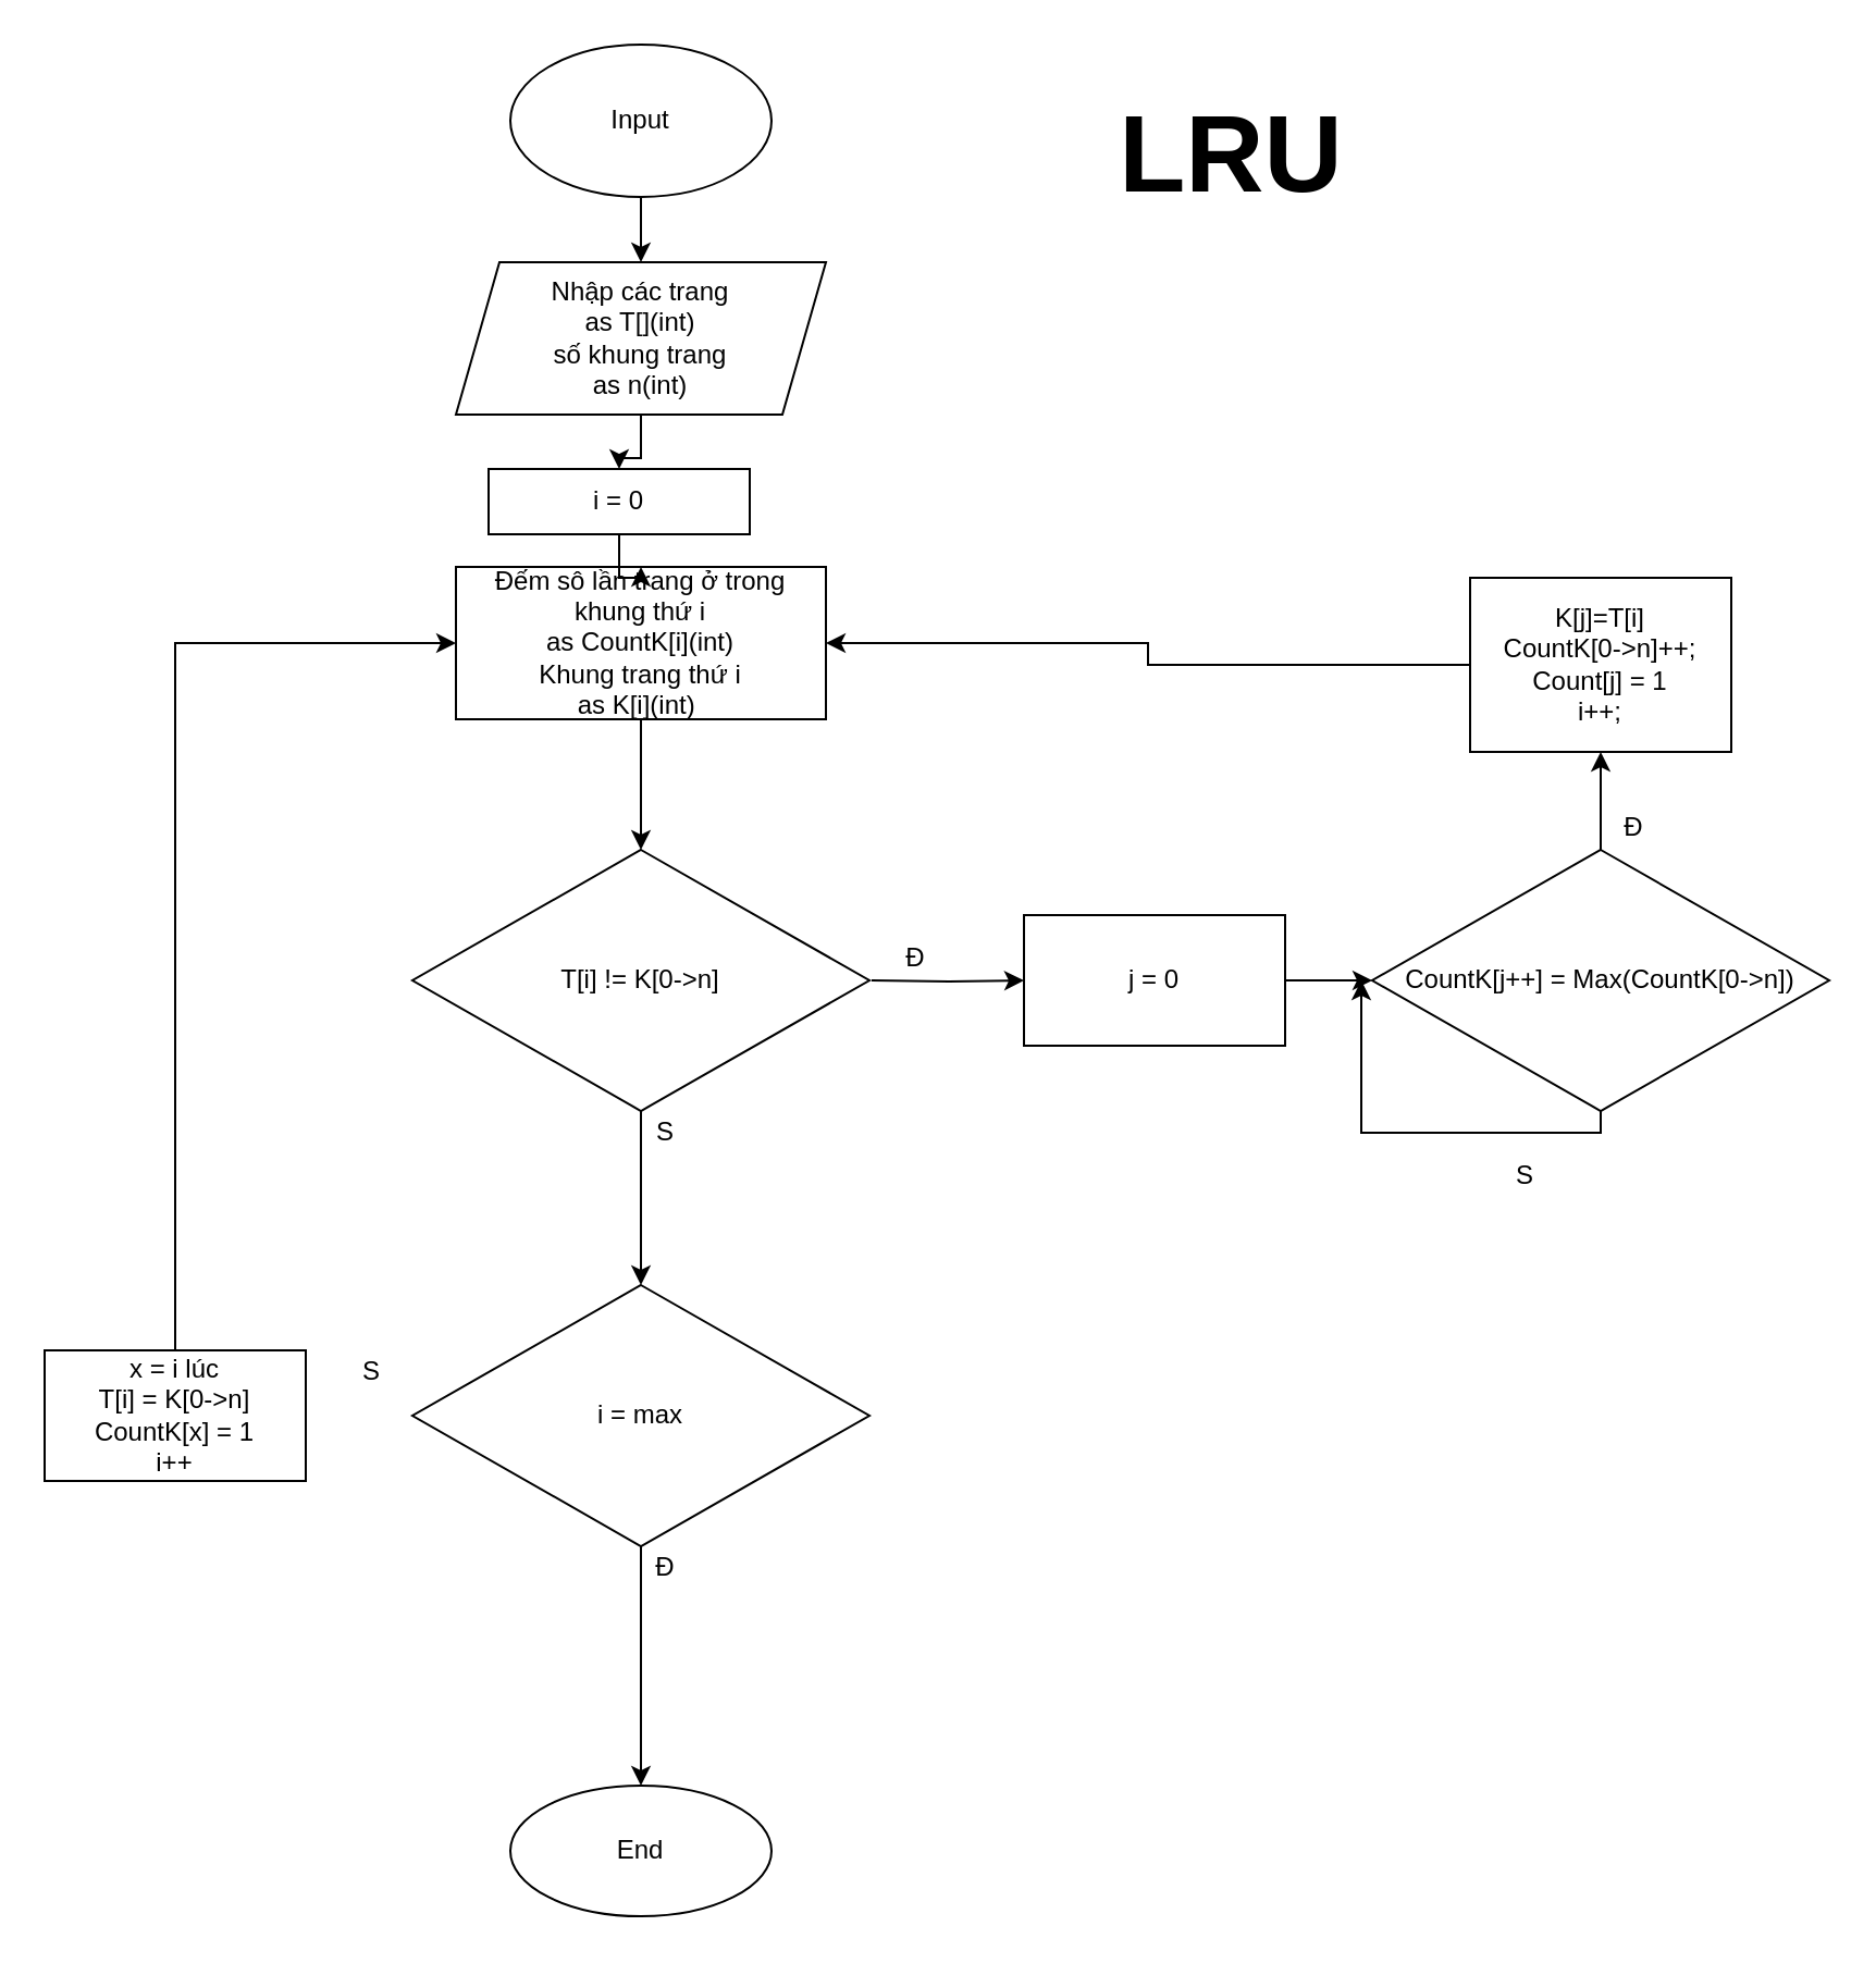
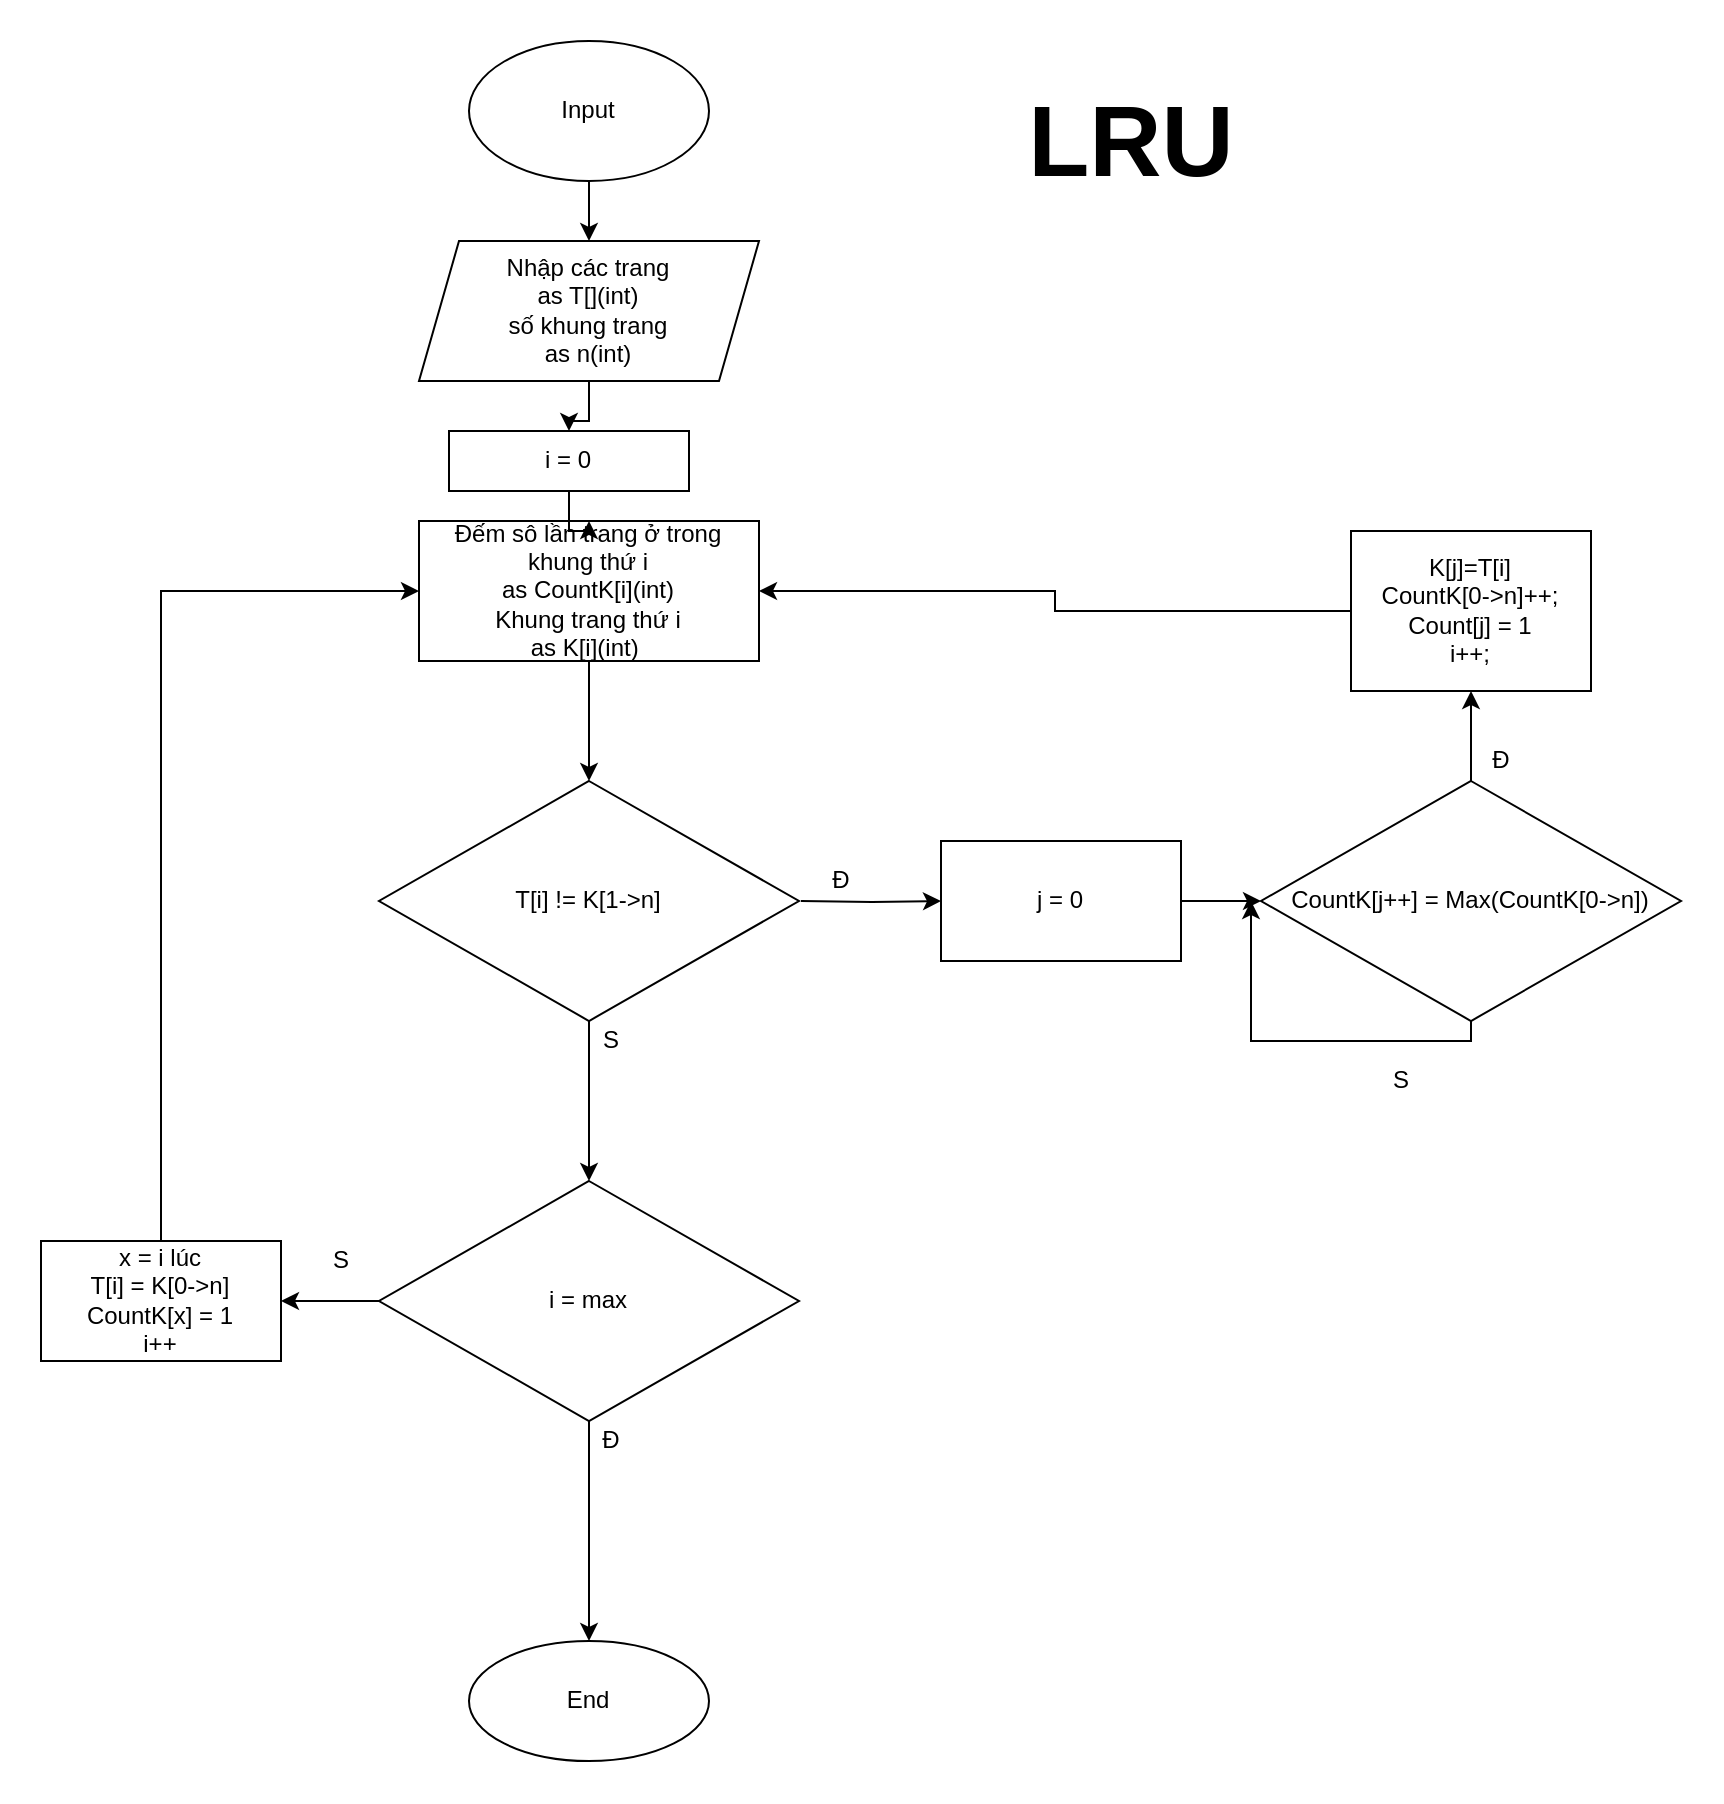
- <mxCell id="9" value="T[i] != K[0-&amp;gt;n]" style="rhombus;whiteSpace=wrap;html=1;" vertex="1" parent="1"><mxGeometry x="189" y="390" width="210" height="120" as="geometry" /></mxCell>
+ <mxCell id="9" value="T[i] != K[1-&amp;gt;n]" style="rhombus;whiteSpace=wrap;html=1;" vertex="1" parent="1"><mxGeometry x="189" y="390" width="210" height="120" as="geometry" /></mxCell>
+ <mxCell id="22" value="" style="edgeStyle=orthogonalEdgeStyle;rounded=0;orthogonalLoop=1;jettySize=auto;html=1;" edge="1" parent="1" source="23" target="27"><mxGeometry relative="1" as="geometry" /></mxCell>
